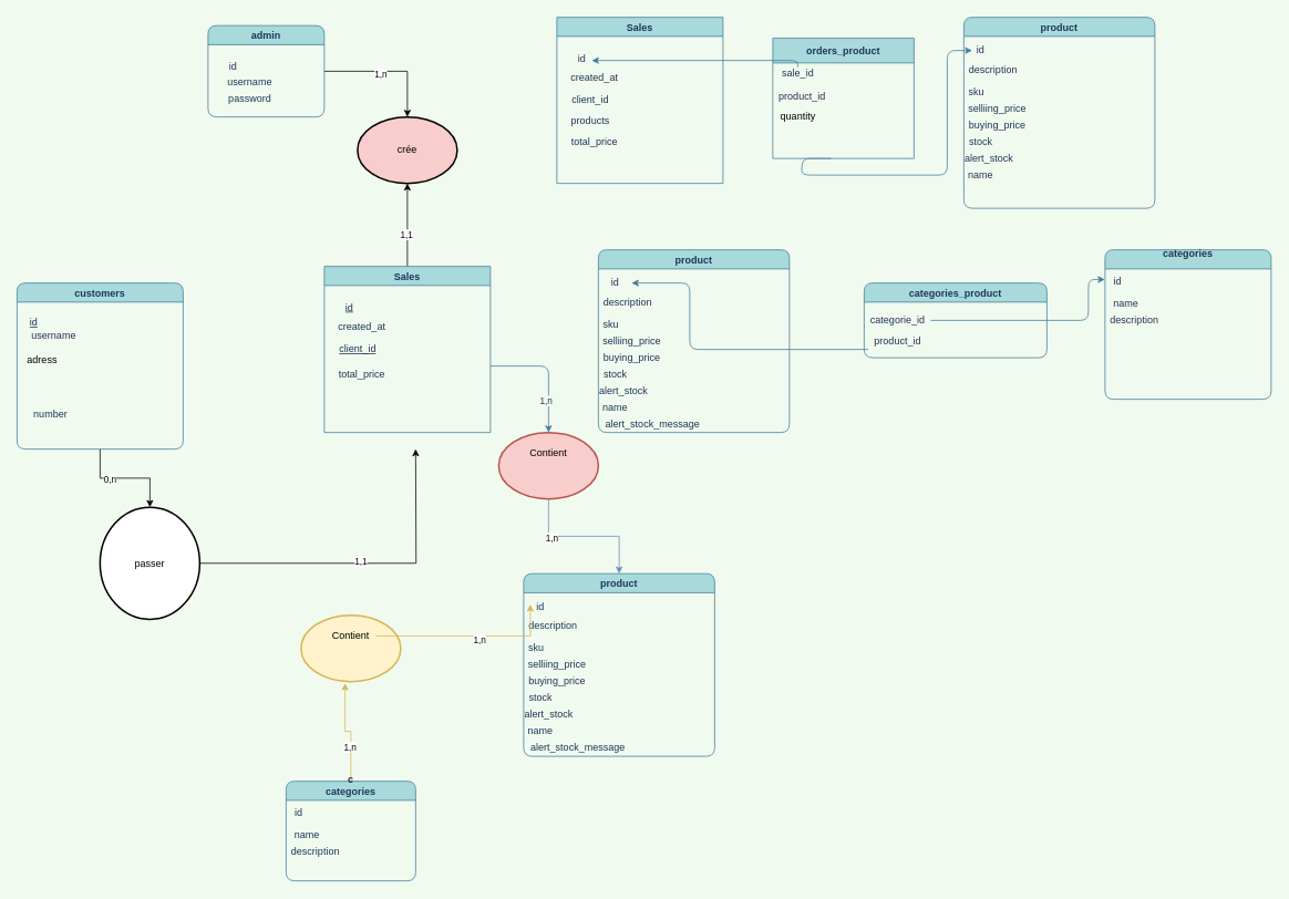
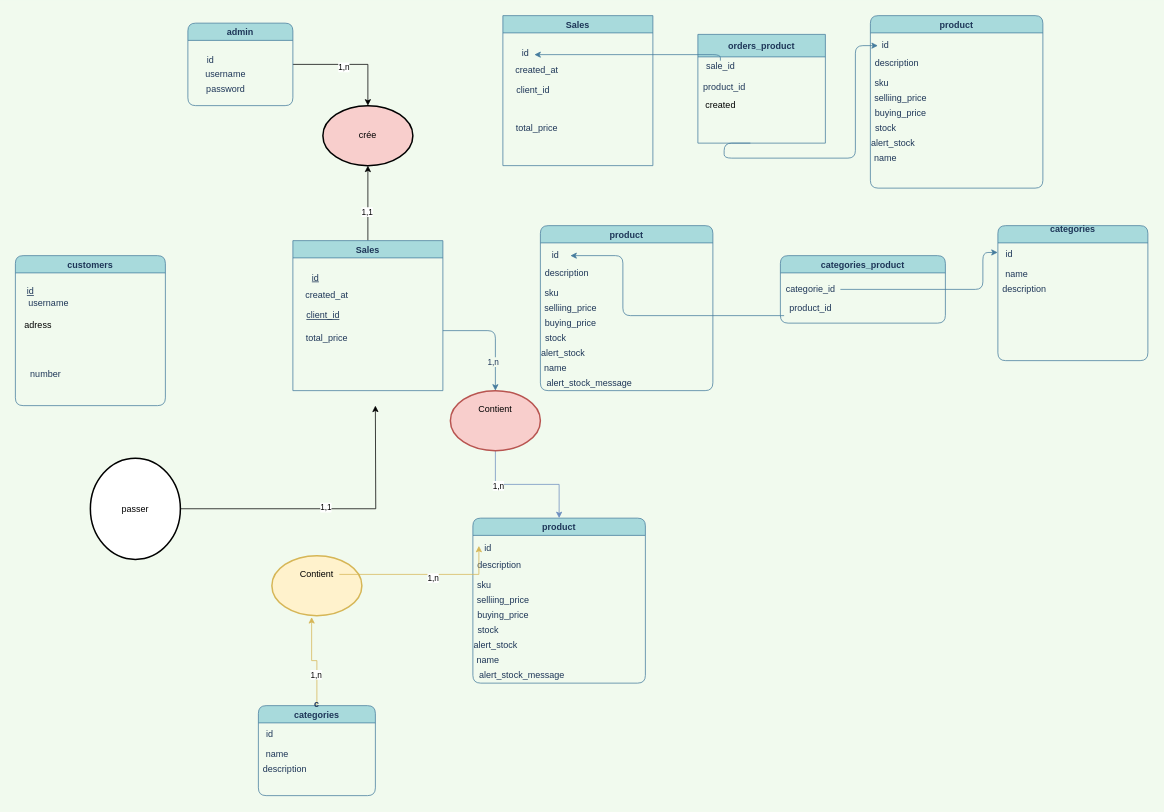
- <mxCell id="42" value="&lt;div&gt;quantity&lt;/div&gt;" style="text;html=1;align=center;verticalAlign=middle;resizable=0;points=[];autosize=1;strokeColor=none;fillColor=none;" vertex="1" parent="39"><mxGeometry y="85" width="60" height="20" as="geometry" /></mxCell>
+ <mxCell id="42" value="&lt;div&gt;created&lt;/div&gt;" style="text;html=1;align=center;verticalAlign=middle;resizable=0;points=[];autosize=1;strokeColor=none;fillColor=none;" vertex="1" parent="39"><mxGeometry y="85" width="60" height="20" as="geometry" /></mxCell>
- <mxCell id="48" value="products" style="text;html=1;align=center;verticalAlign=middle;resizable=0;points=[];autosize=1;strokeColor=none;fillColor=none;rounded=1;fontColor=#1D3557;" parent="43" vertex="1"><mxGeometry x="10" y="115" width="60" height="20" as="geometry" /></mxCell>
- <mxCell id="8" style="edgeStyle=orthogonalEdgeStyle;rounded=0;orthogonalLoop=1;jettySize=auto;html=1;" edge="1" parent="1" source="10" target="86"><mxGeometry relative="1" as="geometry"><Array as="points"><mxPoint x="120" y="575" /><mxPoint x="180" y="575" /></Array></mxGeometry></mxCell>
- <mxCell id="9" value="&lt;div&gt;0,n&lt;/div&gt;" style="edgeLabel;html=1;align=center;verticalAlign=middle;resizable=0;points=[];" vertex="1" connectable="0" parent="8"><mxGeometry x="-0.292" y="-1" relative="1" as="geometry"><mxPoint as="offset" /></mxGeometry></mxCell>
